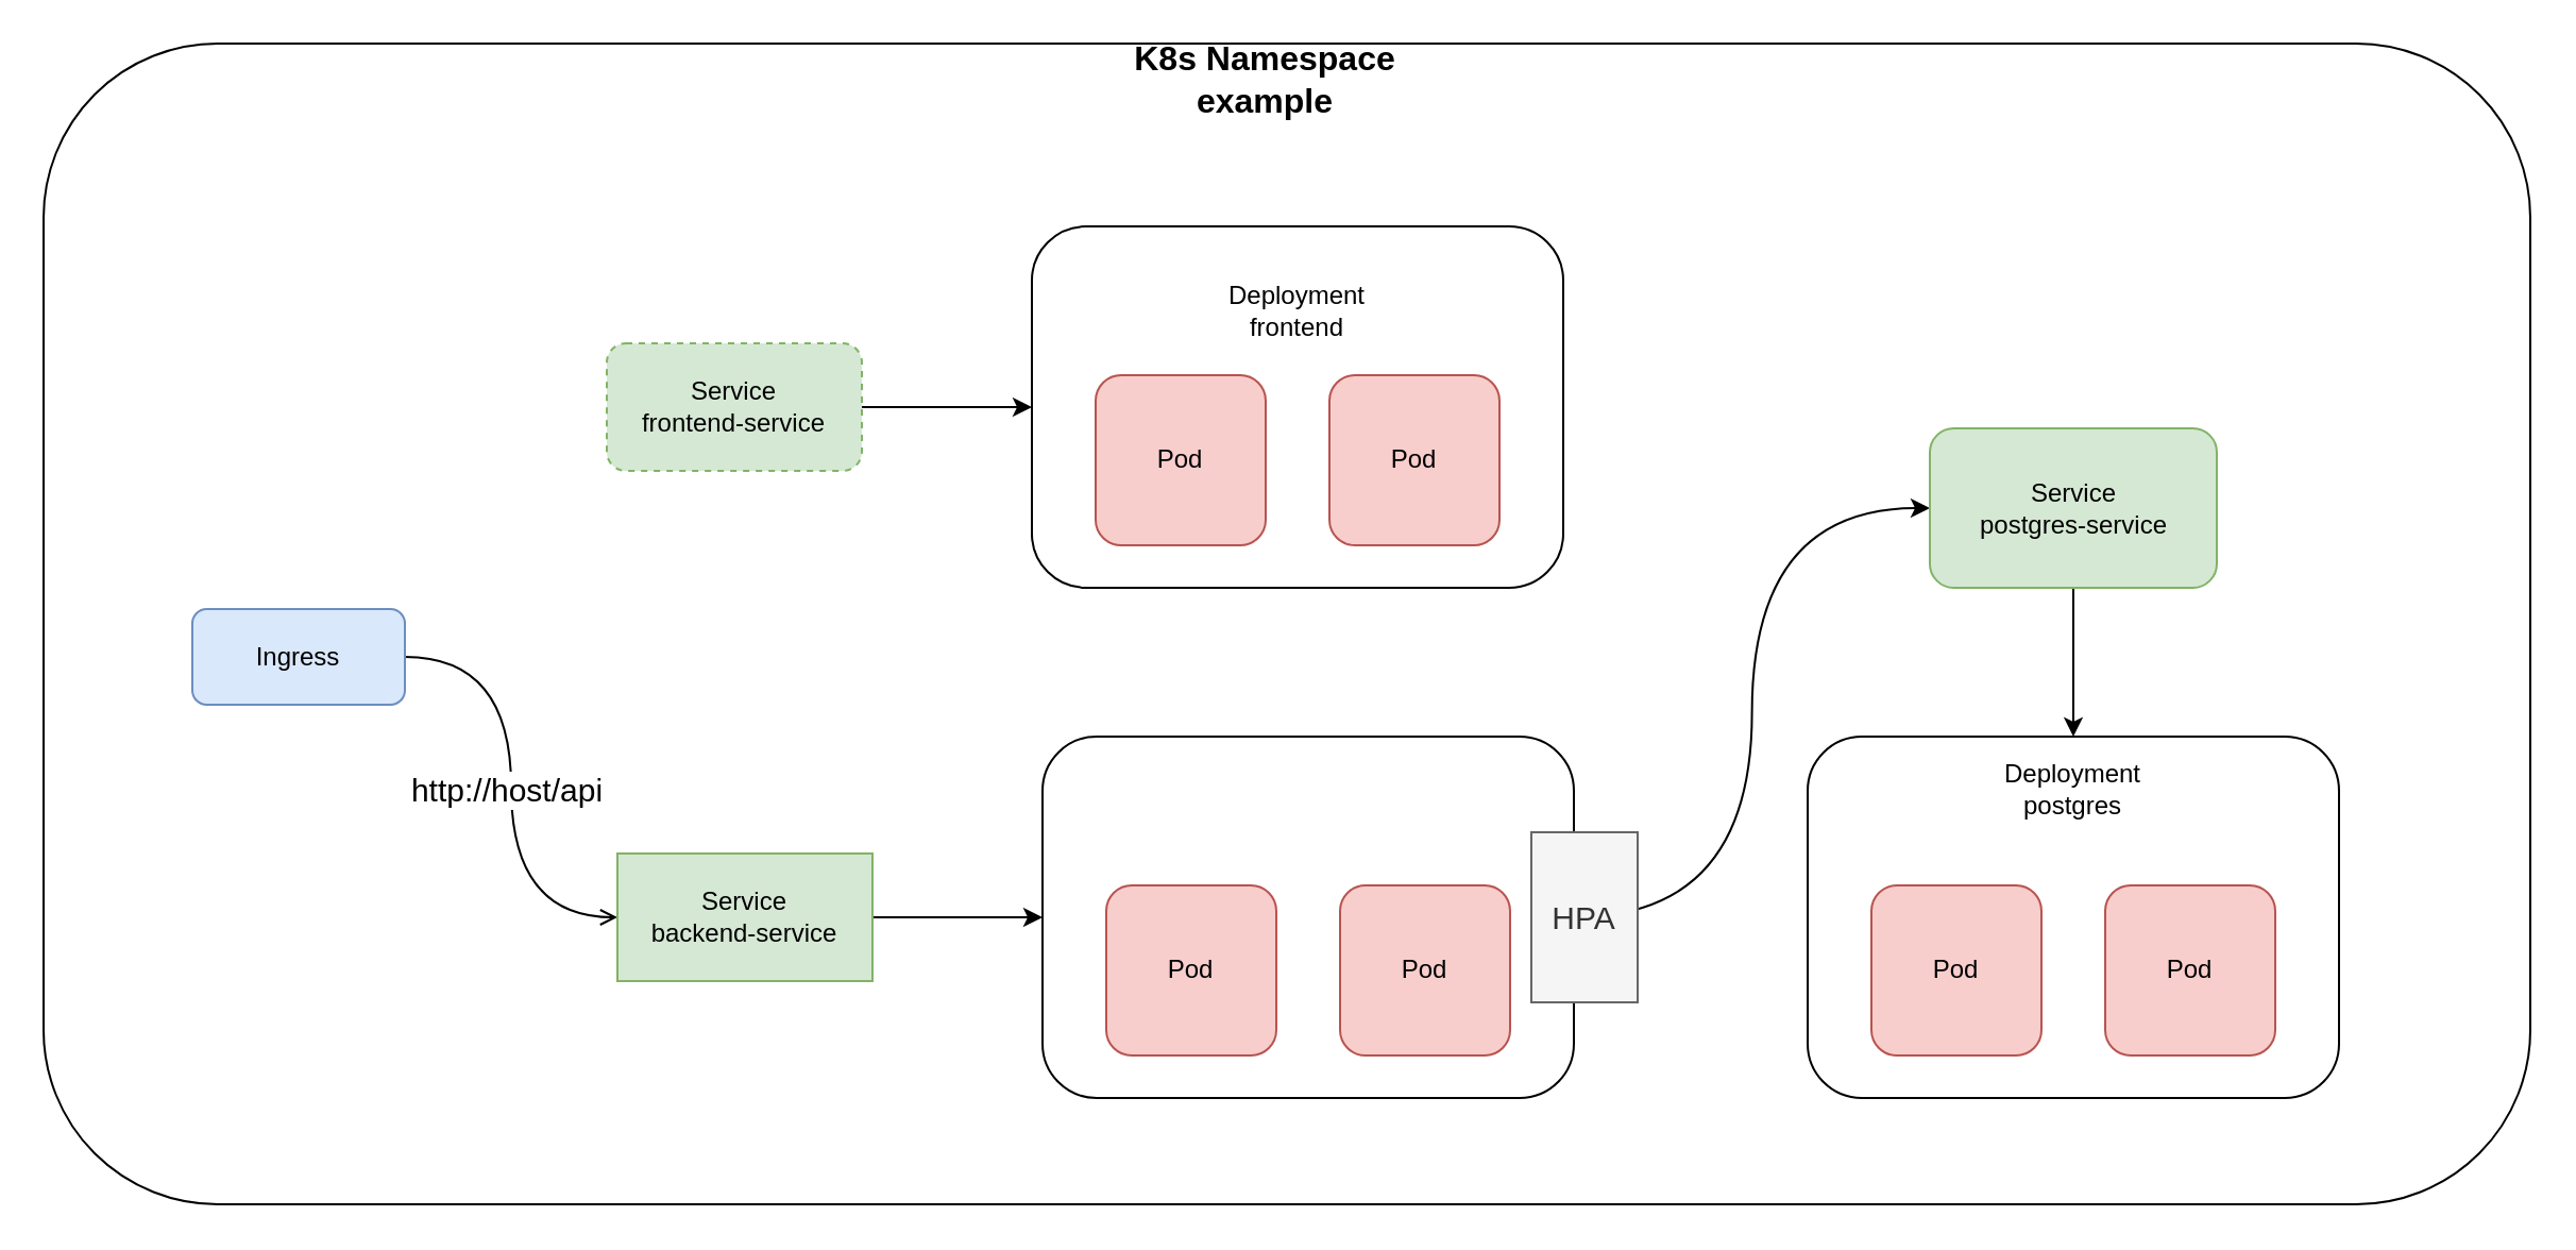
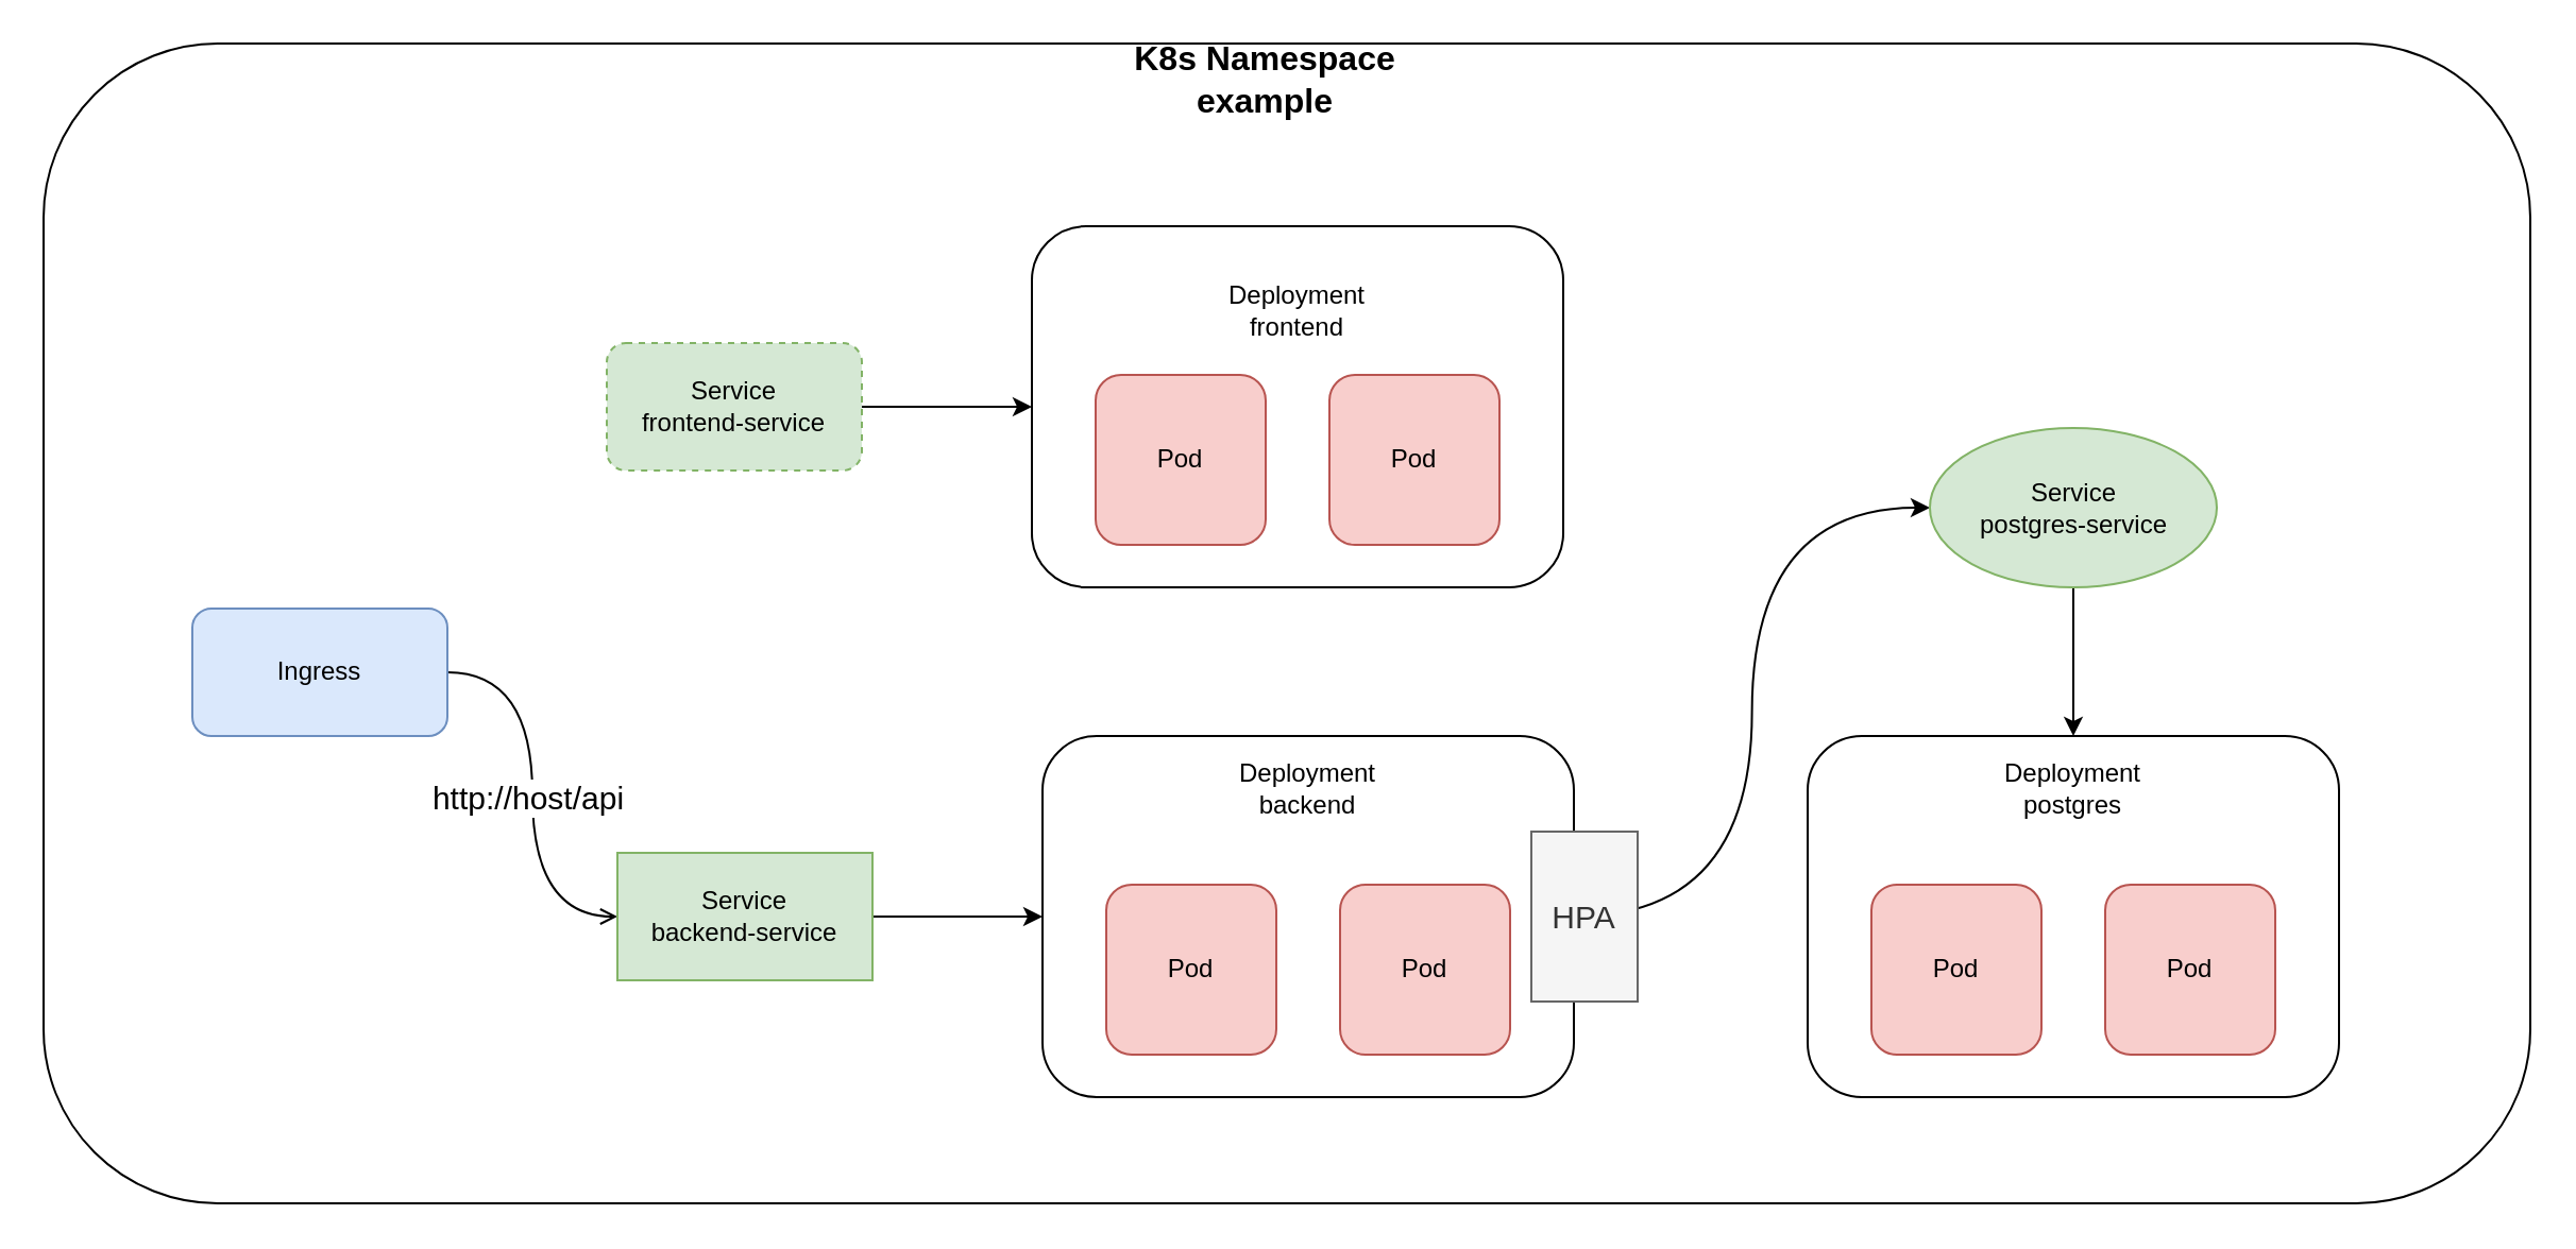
- <mxCell id="24" value="Service&lt;br&gt;postgres-service" style="rounded=1;whiteSpace=wrap;html=1;fillColor=#d5e8d4;strokeColor=#82b366;" parent="1" vertex="1"><mxGeometry x="907.5" y="201" width="135" height="75" as="geometry" /></mxCell>
+ <mxCell id="24" value="Service&lt;br&gt;postgres-service" style="ellipse;whiteSpace=wrap;html=1;fillColor=#d5e8d4;strokeColor=#82b366;" parent="1" vertex="1"><mxGeometry x="907.5" y="201" width="135" height="75" as="geometry" /></mxCell>
- <mxCell id="5" value="Ingress" style="rounded=1;whiteSpace=wrap;html=1;fillColor=#dae8fc;strokeColor=#6c8ebf;" parent="1" vertex="1"><mxGeometry x="90" y="286" width="100" height="45" as="geometry" /></mxCell>
+ <mxCell id="5" value="Ingress" style="rounded=1;whiteSpace=wrap;html=1;fillColor=#dae8fc;strokeColor=#6c8ebf;" parent="1" vertex="1"><mxGeometry x="90" y="286" width="120" height="60" as="geometry" /></mxCell>
+ <mxCell id="14" value="Deployment&lt;br&gt;backend" style="text;html=1;strokeColor=none;fillColor=none;align=center;verticalAlign=middle;whiteSpace=wrap;rounded=0;" parent="1" vertex="1"><mxGeometry x="585" y="356" width="60" height="30" as="geometry" /></mxCell>
